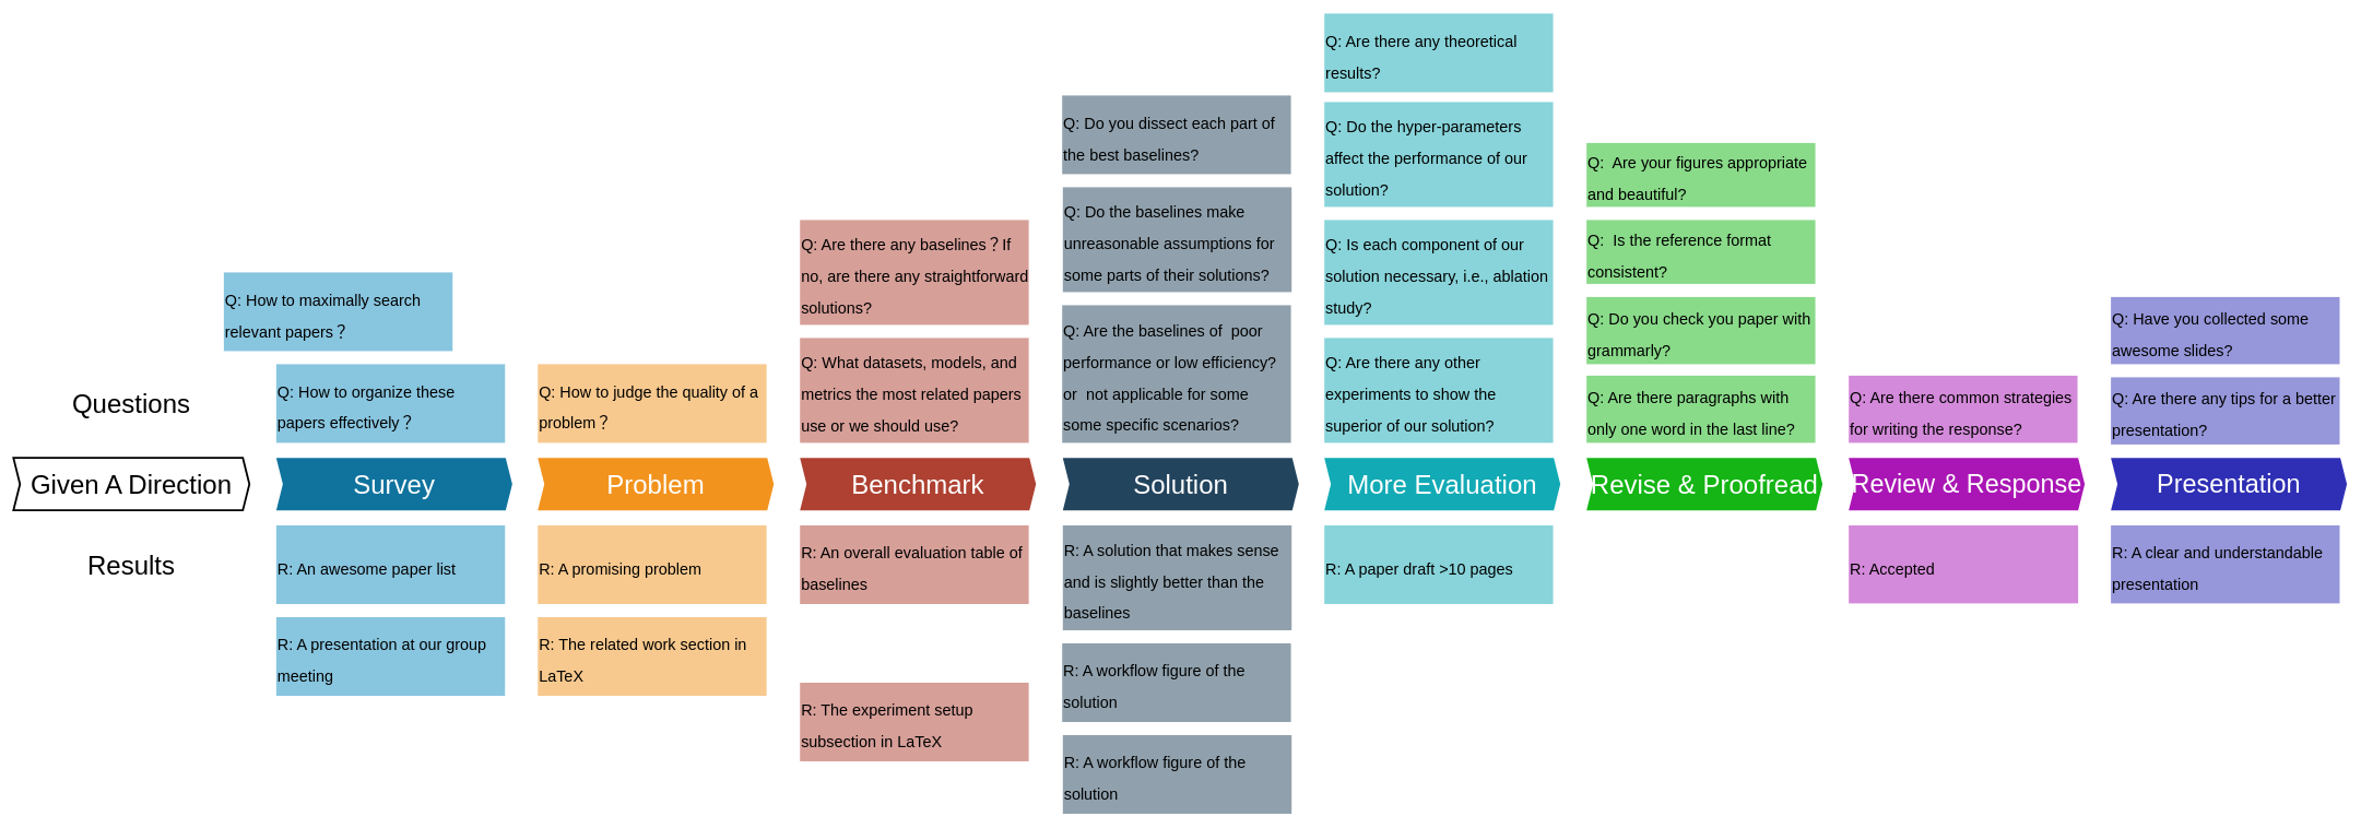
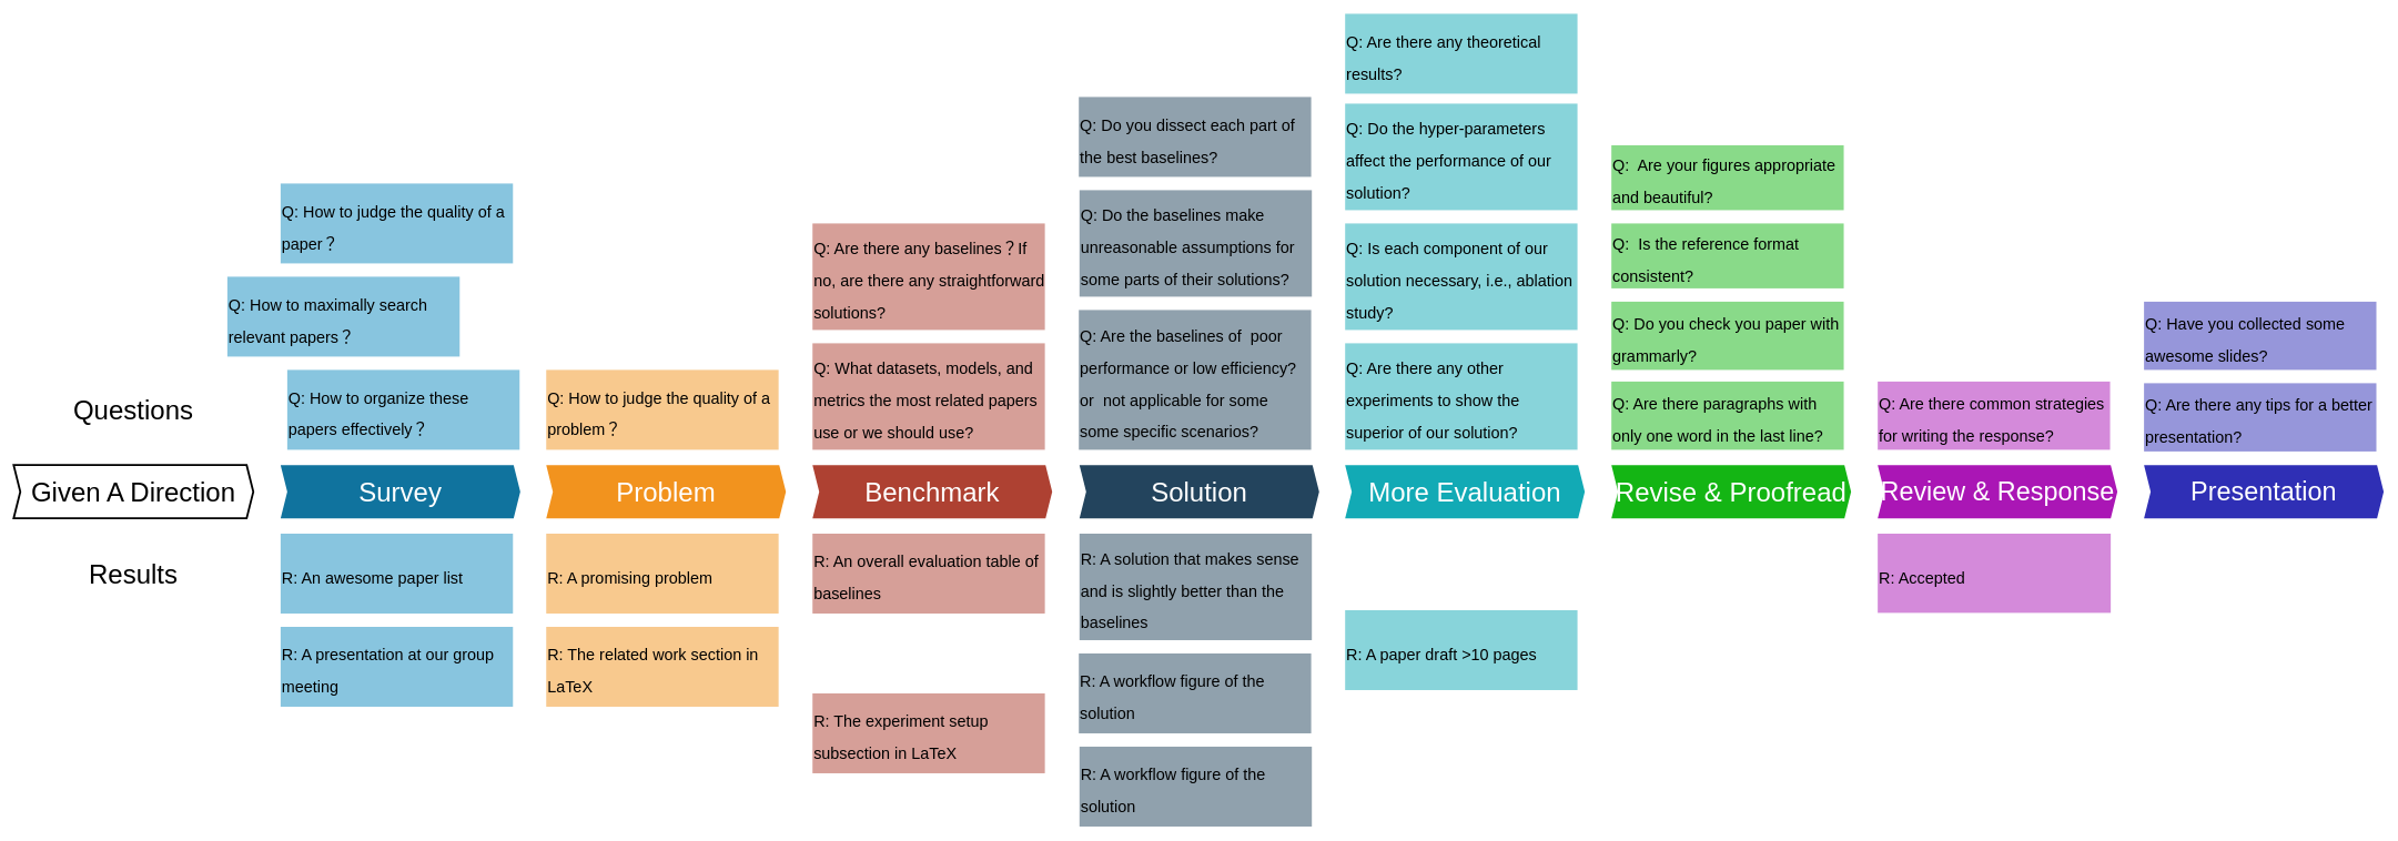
+ <mxCell id="8" value="&lt;font style=&quot;font-size: 24px;&quot;&gt;Q: How to&amp;nbsp;judge the quality of a paper？&lt;br&gt;&lt;/font&gt;" style="rounded=0;whiteSpace=wrap;html=1;shadow=0;sketch=0;fontSize=40;fontColor=#000000;strokeColor=none;strokeWidth=2;fillColor=#138BBF;opacity=50;align=left;" parent="1" vertex="1"><mxGeometry x="421" y="275" width="349" height="120" as="geometry" /></mxCell>
- <mxCell id="10" value="&lt;font style=&quot;font-size: 24px;&quot;&gt;Q: How to organize these papers effectively？&lt;br&gt;&lt;/font&gt;" style="rounded=0;whiteSpace=wrap;html=1;shadow=0;sketch=0;fontSize=40;fontColor=#000000;strokeColor=none;strokeWidth=2;fillColor=#138BBF;opacity=50;align=left;" parent="1" vertex="1"><mxGeometry x="421" y="555" width="349" height="120" as="geometry" /></mxCell>
+ <mxCell id="10" value="&lt;font style=&quot;font-size: 24px;&quot;&gt;Q: How to organize these papers effectively？&lt;br&gt;&lt;/font&gt;" style="rounded=0;whiteSpace=wrap;html=1;shadow=0;sketch=0;fontSize=40;fontColor=#000000;strokeColor=none;strokeWidth=2;fillColor=#138BBF;opacity=50;align=left;" parent="1" vertex="1"><mxGeometry x="431" y="555" width="349" height="120" as="geometry" /></mxCell>
- <mxCell id="31" value="&lt;font style=&quot;font-size: 24px;&quot;&gt;R: A paper draft &amp;gt;10 pages&lt;br&gt;&lt;/font&gt;" style="rounded=0;whiteSpace=wrap;html=1;shadow=0;sketch=0;fontSize=40;fontColor=#000000;strokeColor=none;strokeWidth=2;fillColor=#12AAB5;opacity=50;align=left;" parent="1" vertex="1"><mxGeometry x="2020" y="801" width="349" height="120" as="geometry" /></mxCell>
+ <mxCell id="31" value="&lt;font style=&quot;font-size: 24px;&quot;&gt;R: A paper draft &amp;gt;10 pages&lt;br&gt;&lt;/font&gt;" style="rounded=0;whiteSpace=wrap;html=1;shadow=0;sketch=0;fontSize=40;fontColor=#000000;strokeColor=none;strokeWidth=2;fillColor=#12AAB5;opacity=50;align=left;" parent="1" vertex="1"><mxGeometry x="2020" y="916" width="349" height="120" as="geometry" /></mxCell>
- <mxCell id="45" value="&lt;font style=&quot;font-size: 24px;&quot;&gt;R: A clear and understandable presentation&amp;nbsp;&lt;br&gt;&lt;/font&gt;" style="rounded=0;whiteSpace=wrap;html=1;shadow=0;sketch=0;fontSize=40;fontColor=#000000;strokeColor=none;strokeWidth=2;fillColor=#2F2FB5;opacity=50;align=left;" parent="1" vertex="1"><mxGeometry x="3220" y="801" width="349" height="119" as="geometry" /></mxCell>
